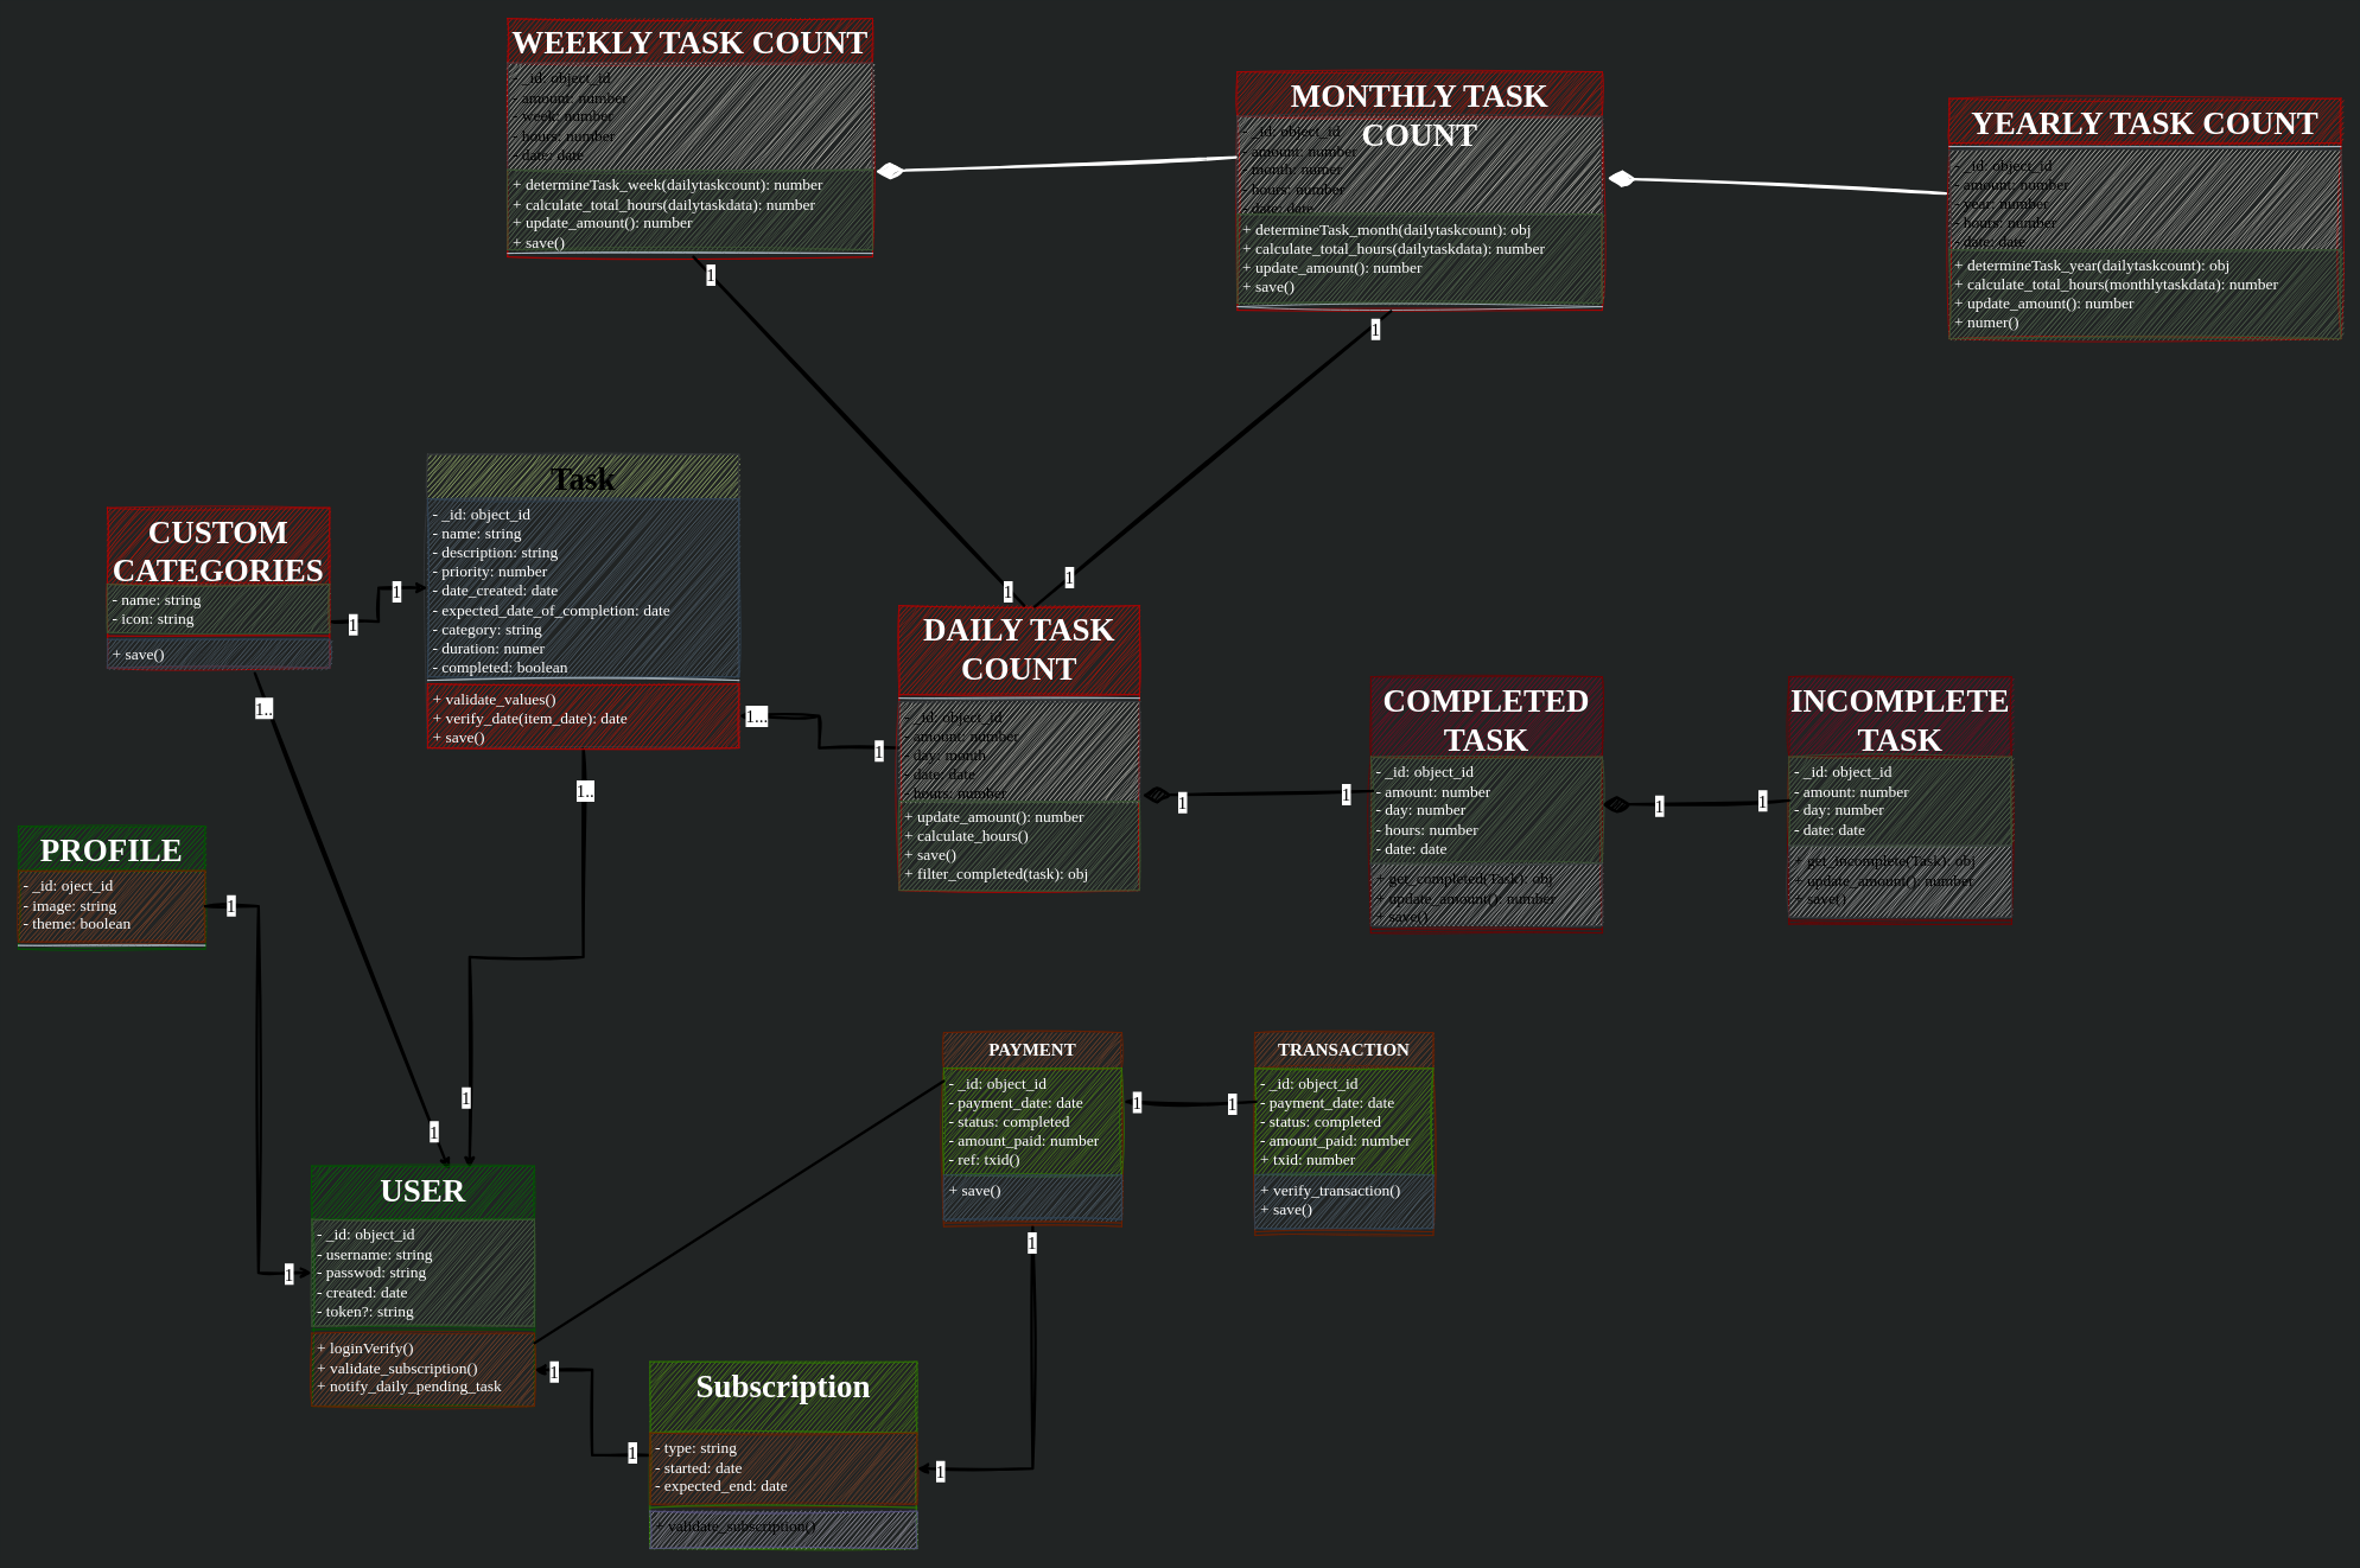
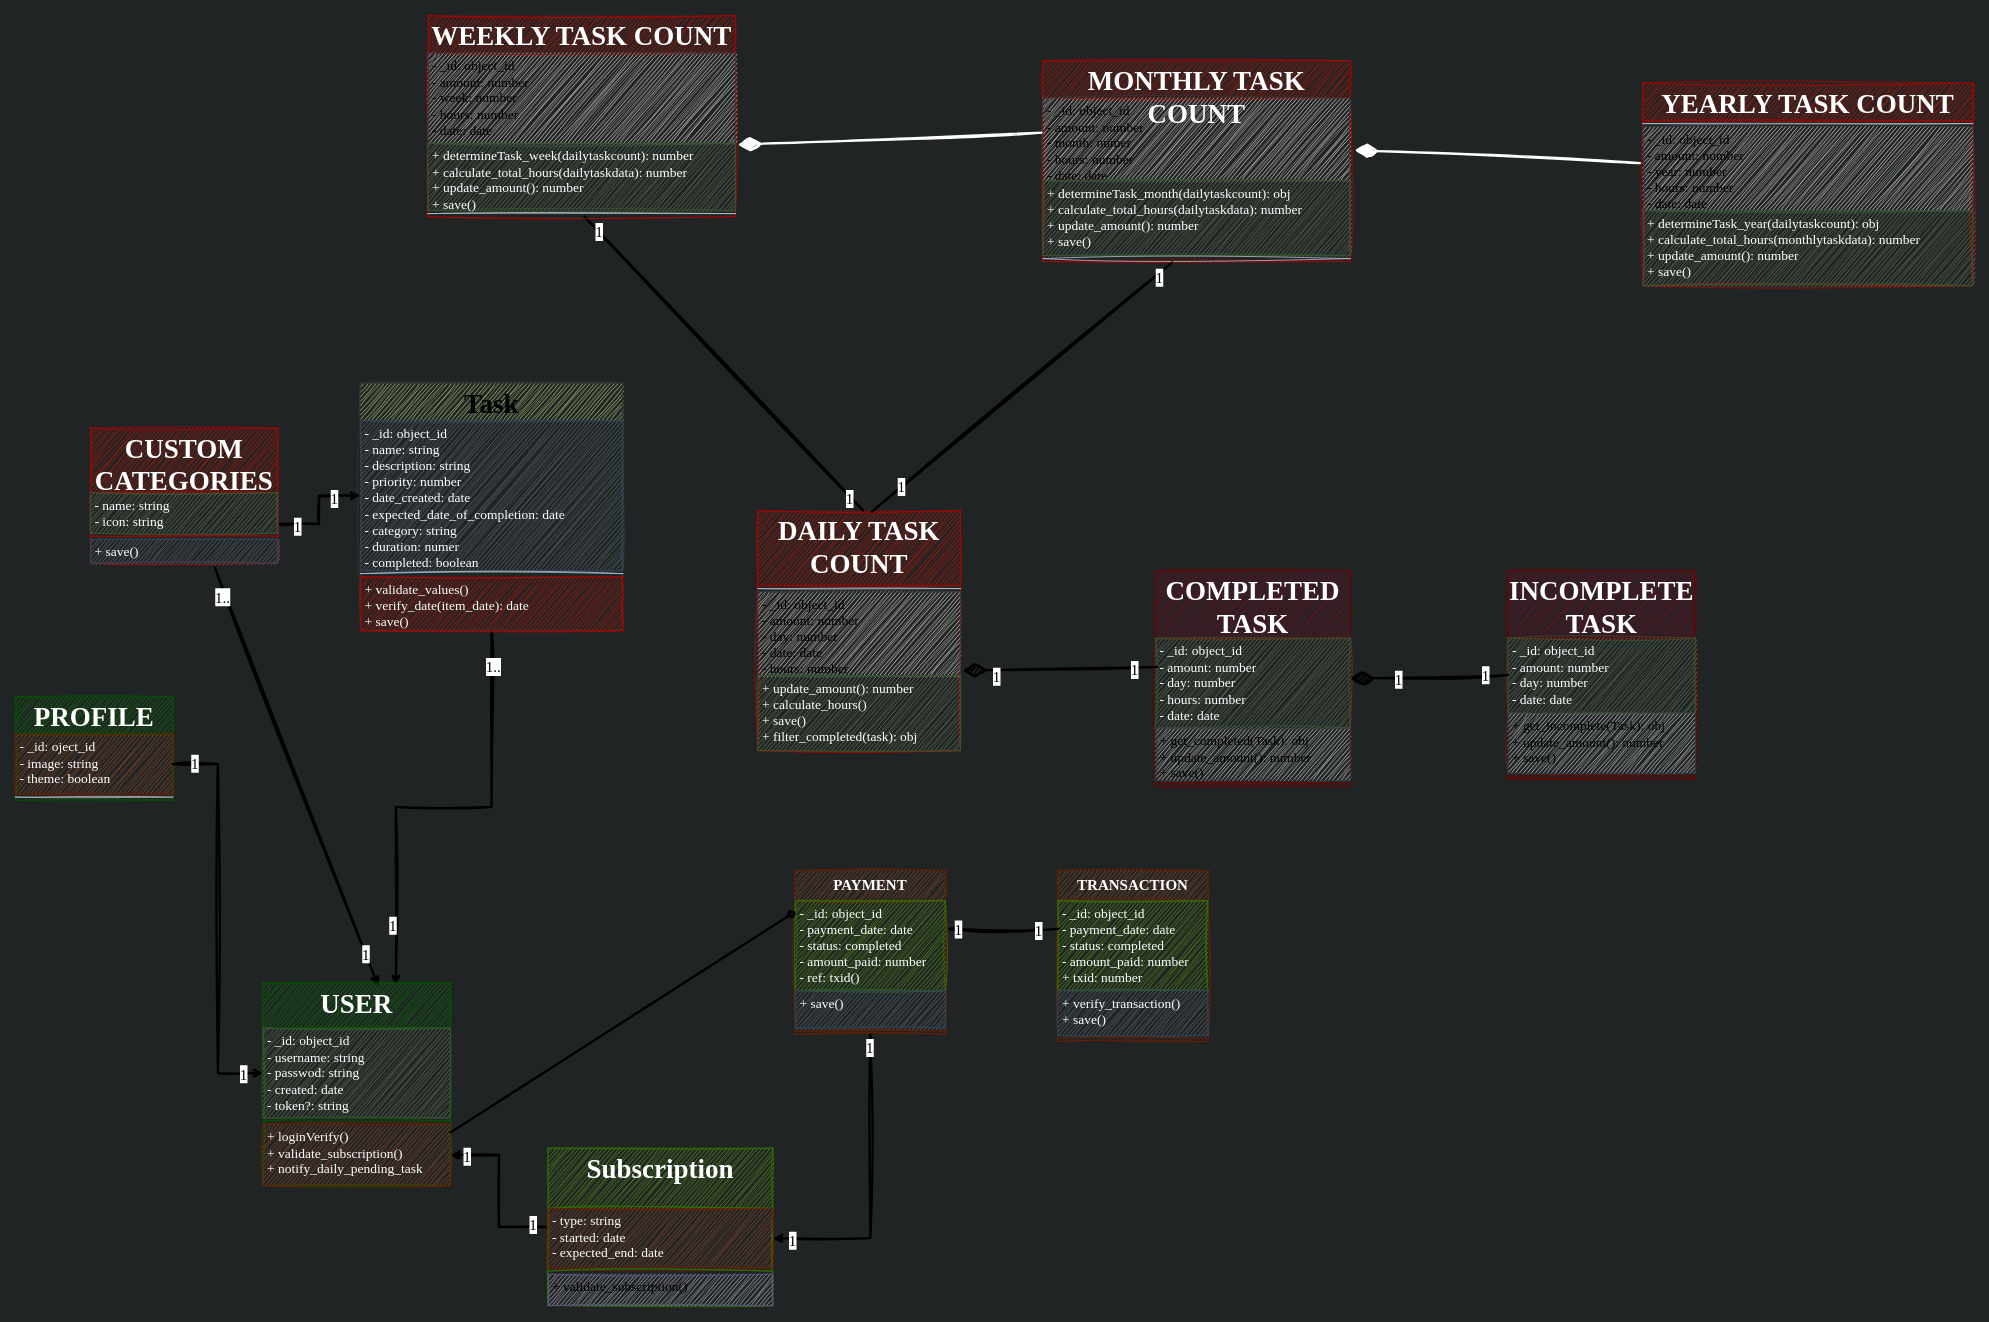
- <mxCell id="40" value="&lt;div&gt;&lt;span style=&quot;font-size: 18px; background-color: initial;&quot;&gt;+ determineTask_year(dailytaskcount): obj&lt;/span&gt;&lt;br&gt;&lt;/div&gt;&lt;div&gt;&lt;span style=&quot;font-size: 18px;&quot;&gt;+&amp;nbsp;&lt;/span&gt;&lt;span style=&quot;font-size: 18px;&quot;&gt;calculate_total_hours(monthlytaskdata): number&lt;/span&gt;&lt;/div&gt;&lt;div&gt;&lt;span style=&quot;font-size: 18px;&quot;&gt;+ update_amount(): number&lt;br&gt;&lt;/span&gt;&lt;div&gt;&lt;font style=&quot;font-size: 18px;&quot;&gt;+ numer()&lt;/font&gt;&lt;/div&gt;&lt;/div&gt;" style="text;strokeColor=#3A5431;fillColor=#6d8764;align=left;verticalAlign=top;spacingLeft=4;spacingRight=4;overflow=hidden;rotatable=0;points=[[0,0.5],[1,0.5]];portConstraint=eastwest;whiteSpace=wrap;html=1;fontFamily=Architects Daughter;fontSource=https%3A%2F%2Ffonts.googleapis.com%2Fcss%3Ffamily%3DArchitects%2BDaughter;sketch=1;curveFitting=1;jiggle=2;labelBackgroundColor=none;fontColor=#ffffff;" vertex="1" parent="37"><mxGeometry y="170" width="440" height="100" as="geometry" /></mxCell>
+ <mxCell id="40" value="&lt;div&gt;&lt;span style=&quot;font-size: 18px; background-color: initial;&quot;&gt;+ determineTask_year(dailytaskcount): obj&lt;/span&gt;&lt;br&gt;&lt;/div&gt;&lt;div&gt;&lt;span style=&quot;font-size: 18px;&quot;&gt;+&amp;nbsp;&lt;/span&gt;&lt;span style=&quot;font-size: 18px;&quot;&gt;calculate_total_hours(monthlytaskdata): number&lt;/span&gt;&lt;/div&gt;&lt;div&gt;&lt;span style=&quot;font-size: 18px;&quot;&gt;+ update_amount(): number&lt;br&gt;&lt;/span&gt;&lt;div&gt;&lt;font style=&quot;font-size: 18px;&quot;&gt;+ save()&lt;/font&gt;&lt;/div&gt;&lt;/div&gt;" style="text;strokeColor=#3A5431;fillColor=#6d8764;align=left;verticalAlign=top;spacingLeft=4;spacingRight=4;overflow=hidden;rotatable=0;points=[[0,0.5],[1,0.5]];portConstraint=eastwest;whiteSpace=wrap;html=1;fontFamily=Architects Daughter;fontSource=https%3A%2F%2Ffonts.googleapis.com%2Fcss%3Ffamily%3DArchitects%2BDaughter;sketch=1;curveFitting=1;jiggle=2;labelBackgroundColor=none;fontColor=#ffffff;" vertex="1" parent="37"><mxGeometry y="170" width="440" height="100" as="geometry" /></mxCell>
- <mxCell id="22" value="" style="edgeStyle=orthogonalEdgeStyle;rounded=0;sketch=1;hachureGap=4;jiggle=2;curveFitting=1;orthogonalLoop=1;jettySize=auto;html=1;fontFamily=Architects Daughter;fontSource=https%3A%2F%2Ffonts.googleapis.com%2Fcss%3Ffamily%3DArchitects%2BDaughter;strokeWidth=3;" edge="1" parent="1" source="25" target="8"><mxGeometry relative="1" as="geometry" /></mxCell>
- <mxCell id="23" value="&lt;font style=&quot;font-size: 20px;&quot;&gt;1...&lt;/font&gt;" style="edgeLabel;html=1;align=center;verticalAlign=middle;resizable=0;points=[];sketch=1;hachureGap=4;jiggle=2;curveFitting=1;fontFamily=Architects Daughter;fontSource=https%3A%2F%2Ffonts.googleapis.com%2Fcss%3Ffamily%3DArchitects%2BDaughter;" vertex="1" connectable="0" parent="22"><mxGeometry x="0.837" y="-1" relative="1" as="geometry"><mxPoint x="1" as="offset" /></mxGeometry></mxCell>
- <mxCell id="24" value="&lt;span style=&quot;font-size: 20px;&quot;&gt;1&lt;/span&gt;" style="edgeLabel;html=1;align=center;verticalAlign=middle;resizable=0;points=[];sketch=1;hachureGap=4;jiggle=2;curveFitting=1;fontFamily=Architects Daughter;fontSource=https%3A%2F%2Ffonts.googleapis.com%2Fcss%3Ffamily%3DArchitects%2BDaughter;" vertex="1" connectable="0" parent="22"><mxGeometry x="-0.769" y="2" relative="1" as="geometry"><mxPoint x="1" as="offset" /></mxGeometry></mxCell>
- <mxCell id="27" value="&lt;font style=&quot;font-size: 18px;&quot;&gt;- _id: object_id&lt;/font&gt;&lt;div&gt;&lt;font style=&quot;font-size: 18px;&quot;&gt;- amount: number&lt;/font&gt;&lt;/div&gt;&lt;div&gt;&lt;font style=&quot;font-size: 18px;&quot;&gt;- day: month&lt;/font&gt;&lt;/div&gt;&lt;div&gt;&lt;font style=&quot;font-size: 18px;&quot;&gt;- date: date&lt;/font&gt;&lt;/div&gt;&lt;div&gt;&lt;font style=&quot;font-size: 18px;&quot;&gt;- hours: number&lt;/font&gt;&lt;/div&gt;" style="text;strokeColor=#36393d;fillColor=#f9f7ed;align=left;verticalAlign=top;spacingLeft=4;spacingRight=4;overflow=hidden;rotatable=0;points=[[0,0.5],[1,0.5]];portConstraint=eastwest;whiteSpace=wrap;html=1;fontFamily=Architects Daughter;fontSource=https%3A%2F%2Ffonts.googleapis.com%2Fcss%3Ffamily%3DArchitects%2BDaughter;sketch=1;curveFitting=1;jiggle=2;labelBackgroundColor=none;" parent="25" vertex="1"><mxGeometry y="108" width="270" height="112" as="geometry" /></mxCell>
+ <mxCell id="27" value="&lt;font style=&quot;font-size: 18px;&quot;&gt;- _id: object_id&lt;/font&gt;&lt;div&gt;&lt;font style=&quot;font-size: 18px;&quot;&gt;- amount: number&lt;/font&gt;&lt;/div&gt;&lt;div&gt;&lt;font style=&quot;font-size: 18px;&quot;&gt;- day: number&lt;/font&gt;&lt;/div&gt;&lt;div&gt;&lt;font style=&quot;font-size: 18px;&quot;&gt;- date: date&lt;/font&gt;&lt;/div&gt;&lt;div&gt;&lt;font style=&quot;font-size: 18px;&quot;&gt;- hours: number&lt;/font&gt;&lt;/div&gt;" style="text;strokeColor=#36393d;fillColor=#f9f7ed;align=left;verticalAlign=top;spacingLeft=4;spacingRight=4;overflow=hidden;rotatable=0;points=[[0,0.5],[1,0.5]];portConstraint=eastwest;whiteSpace=wrap;html=1;fontFamily=Architects Daughter;fontSource=https%3A%2F%2Ffonts.googleapis.com%2Fcss%3Ffamily%3DArchitects%2BDaughter;sketch=1;curveFitting=1;jiggle=2;labelBackgroundColor=none;" parent="25" vertex="1"><mxGeometry y="108" width="270" height="112" as="geometry" /></mxCell>
- <mxCell id="79" value="" style="endArrow=none;html=1;rounded=0;sketch=1;hachureGap=4;jiggle=2;curveFitting=1;fontFamily=Architects Daughter;fontSource=https%3A%2F%2Ffonts.googleapis.com%2Fcss%3Ffamily%3DArchitects%2BDaughter;entryX=0;entryY=0.25;entryDx=0;entryDy=0;exitX=1.001;exitY=0.134;exitDx=0;exitDy=0;exitPerimeter=0;strokeWidth=3;" edge="1" parent="1" source="44" target="75"><mxGeometry width="50" height="50" relative="1" as="geometry"><mxPoint x="880" y="1270" as="sourcePoint" /><mxPoint x="910" y="1140" as="targetPoint" /></mxGeometry></mxCell>
+ <mxCell id="79" value="" style="endArrow=diamond;html=1;rounded=0;sketch=1;hachureGap=4;jiggle=2;curveFitting=1;fontFamily=Architects Daughter;fontSource=https%3A%2F%2Ffonts.googleapis.com%2Fcss%3Ffamily%3DArchitects%2BDaughter;entryX=0;entryY=0.25;entryDx=0;entryDy=0;exitX=1.001;exitY=0.134;exitDx=0;exitDy=0;exitPerimeter=0;strokeWidth=3;" edge="1" parent="1" source="44" target="75"><mxGeometry width="50" height="50" relative="1" as="geometry"><mxPoint x="880" y="1270" as="sourcePoint" /><mxPoint x="910" y="1140" as="targetPoint" /></mxGeometry></mxCell>
